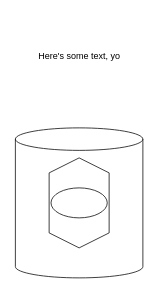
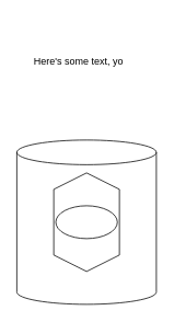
- <mxCell id="5" value="Here's some text, yo" style="text;html=1;strokeColor=none;fillColor=none;align=center;verticalAlign=middle;whiteSpace=wrap;rounded=0;" vertex="1" parent="1"><mxGeometry x="27.5" y="20" width="155" height="110" as="geometry" /></mxCell>
+ <mxCell id="5" value="Here's some text, yo" style="text;html=1;strokeColor=none;fillColor=none;align=center;verticalAlign=middle;whiteSpace=wrap;rounded=0;" vertex="1" parent="1"><mxGeometry x="17.5" y="20" width="155" height="110" as="geometry" /></mxCell>
